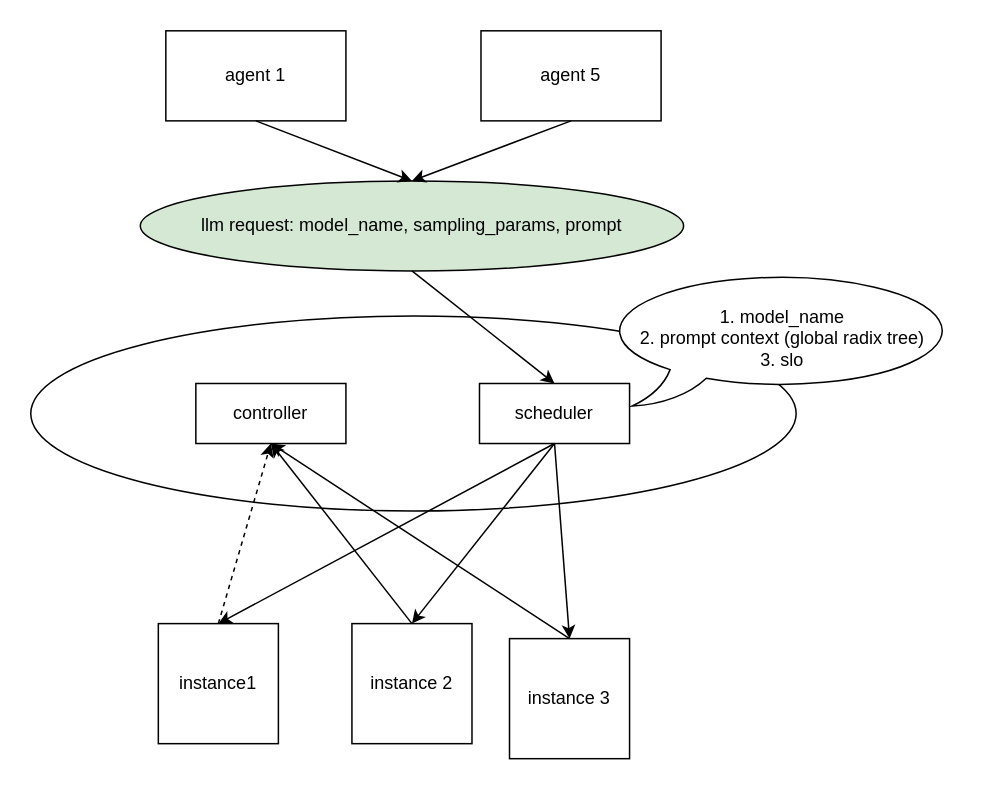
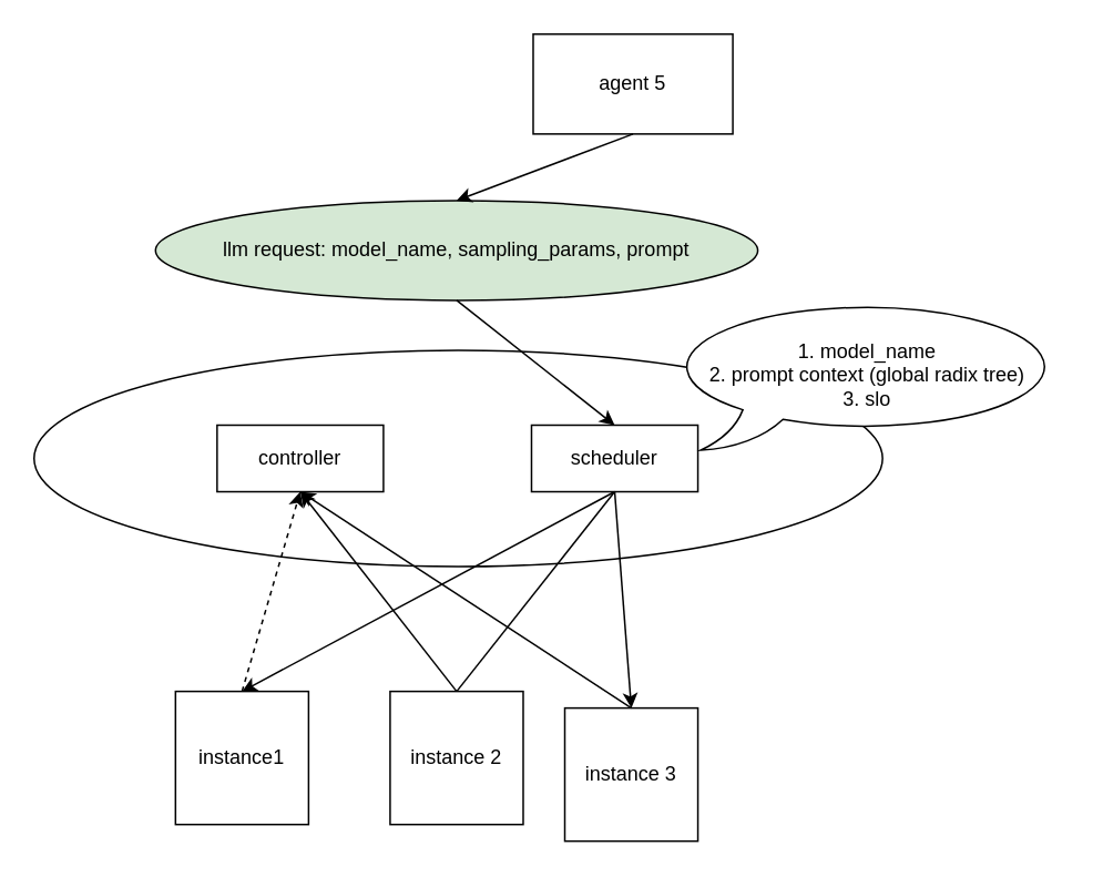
- <mxCell id="2" value="agent 1" style="rounded=0;whiteSpace=wrap;html=1;" vertex="1" parent="1"><mxGeometry x="110" y="20" width="120" height="60" as="geometry" /></mxCell>
- <mxCell id="18" value="" style="endArrow=classic;html=1;rounded=0;entryX=0.5;entryY=0;entryDx=0;entryDy=0;exitX=0.5;exitY=1;exitDx=0;exitDy=0;" edge="1" parent="1" source="2" target="11"><mxGeometry width="50" height="50" relative="1" as="geometry"><mxPoint x="419" y="345" as="sourcePoint" /><mxPoint x="324" y="465" as="targetPoint" /></mxGeometry></mxCell>
- <mxCell id="12" value="" style="endArrow=classic;html=1;rounded=0;entryX=0.5;entryY=0;entryDx=0;entryDy=0;exitX=0.5;exitY=1;exitDx=0;exitDy=0;" edge="1" parent="1" source="6" target="8"><mxGeometry width="50" height="50" relative="1" as="geometry"><mxPoint x="379" y="305" as="sourcePoint" /><mxPoint x="155" y="425" as="targetPoint" /></mxGeometry></mxCell>
+ <mxCell id="12" value="" style="endArrow=none;html=1;rounded=0;entryX=0.5;entryY=0;entryDx=0;entryDy=0;exitX=0.5;exitY=1;exitDx=0;exitDy=0;" edge="1" parent="1" source="6" target="8"><mxGeometry width="50" height="50" relative="1" as="geometry"><mxPoint x="379" y="305" as="sourcePoint" /><mxPoint x="155" y="425" as="targetPoint" /></mxGeometry></mxCell>
